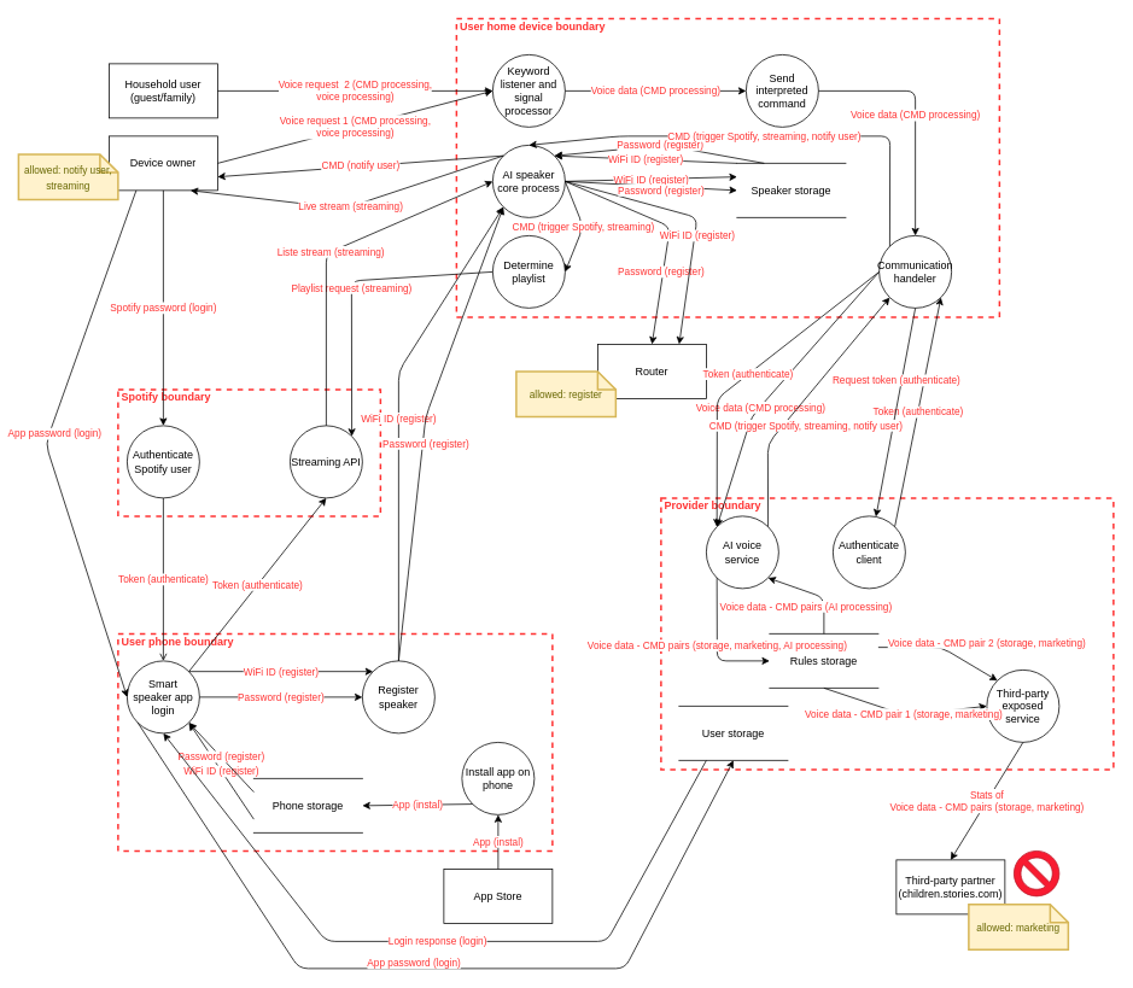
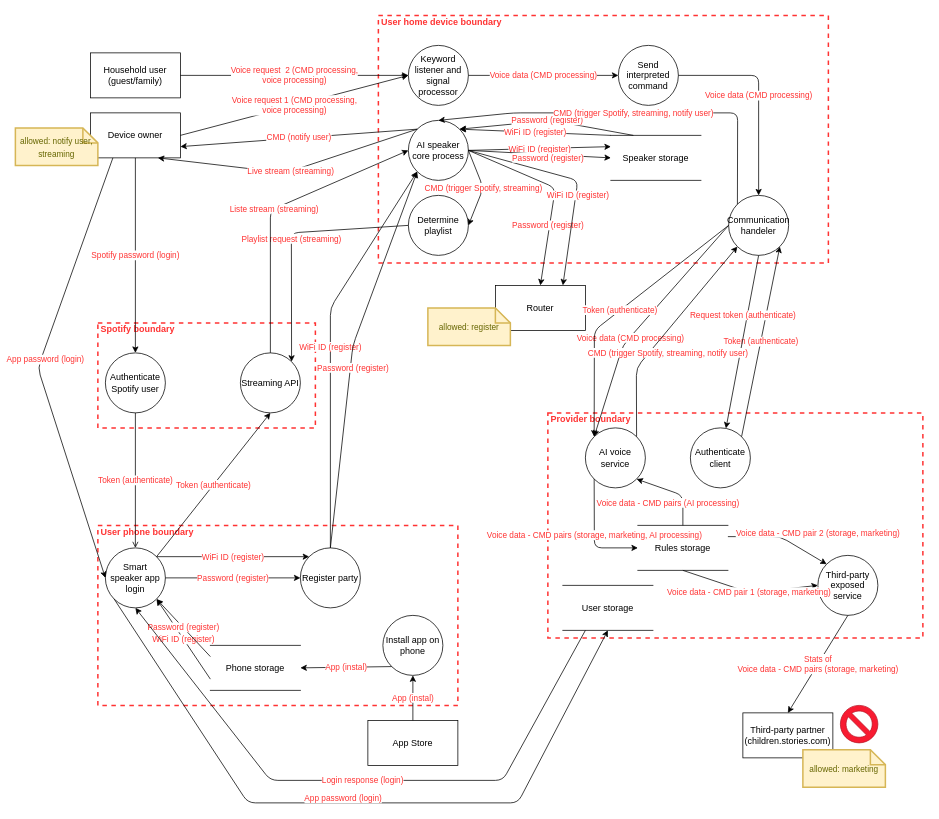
- <mxCell id="26" value="Register speaker" style="ellipse;whiteSpace=wrap;html=1;aspect=fixed;" parent="1" vertex="1"><mxGeometry x="400" y="730" width="80" height="80" as="geometry" /></mxCell>
+ <mxCell id="26" value="Register party" style="ellipse;whiteSpace=wrap;html=1;aspect=fixed;" parent="1" vertex="1"><mxGeometry x="400" y="730" width="80" height="80" as="geometry" /></mxCell>
